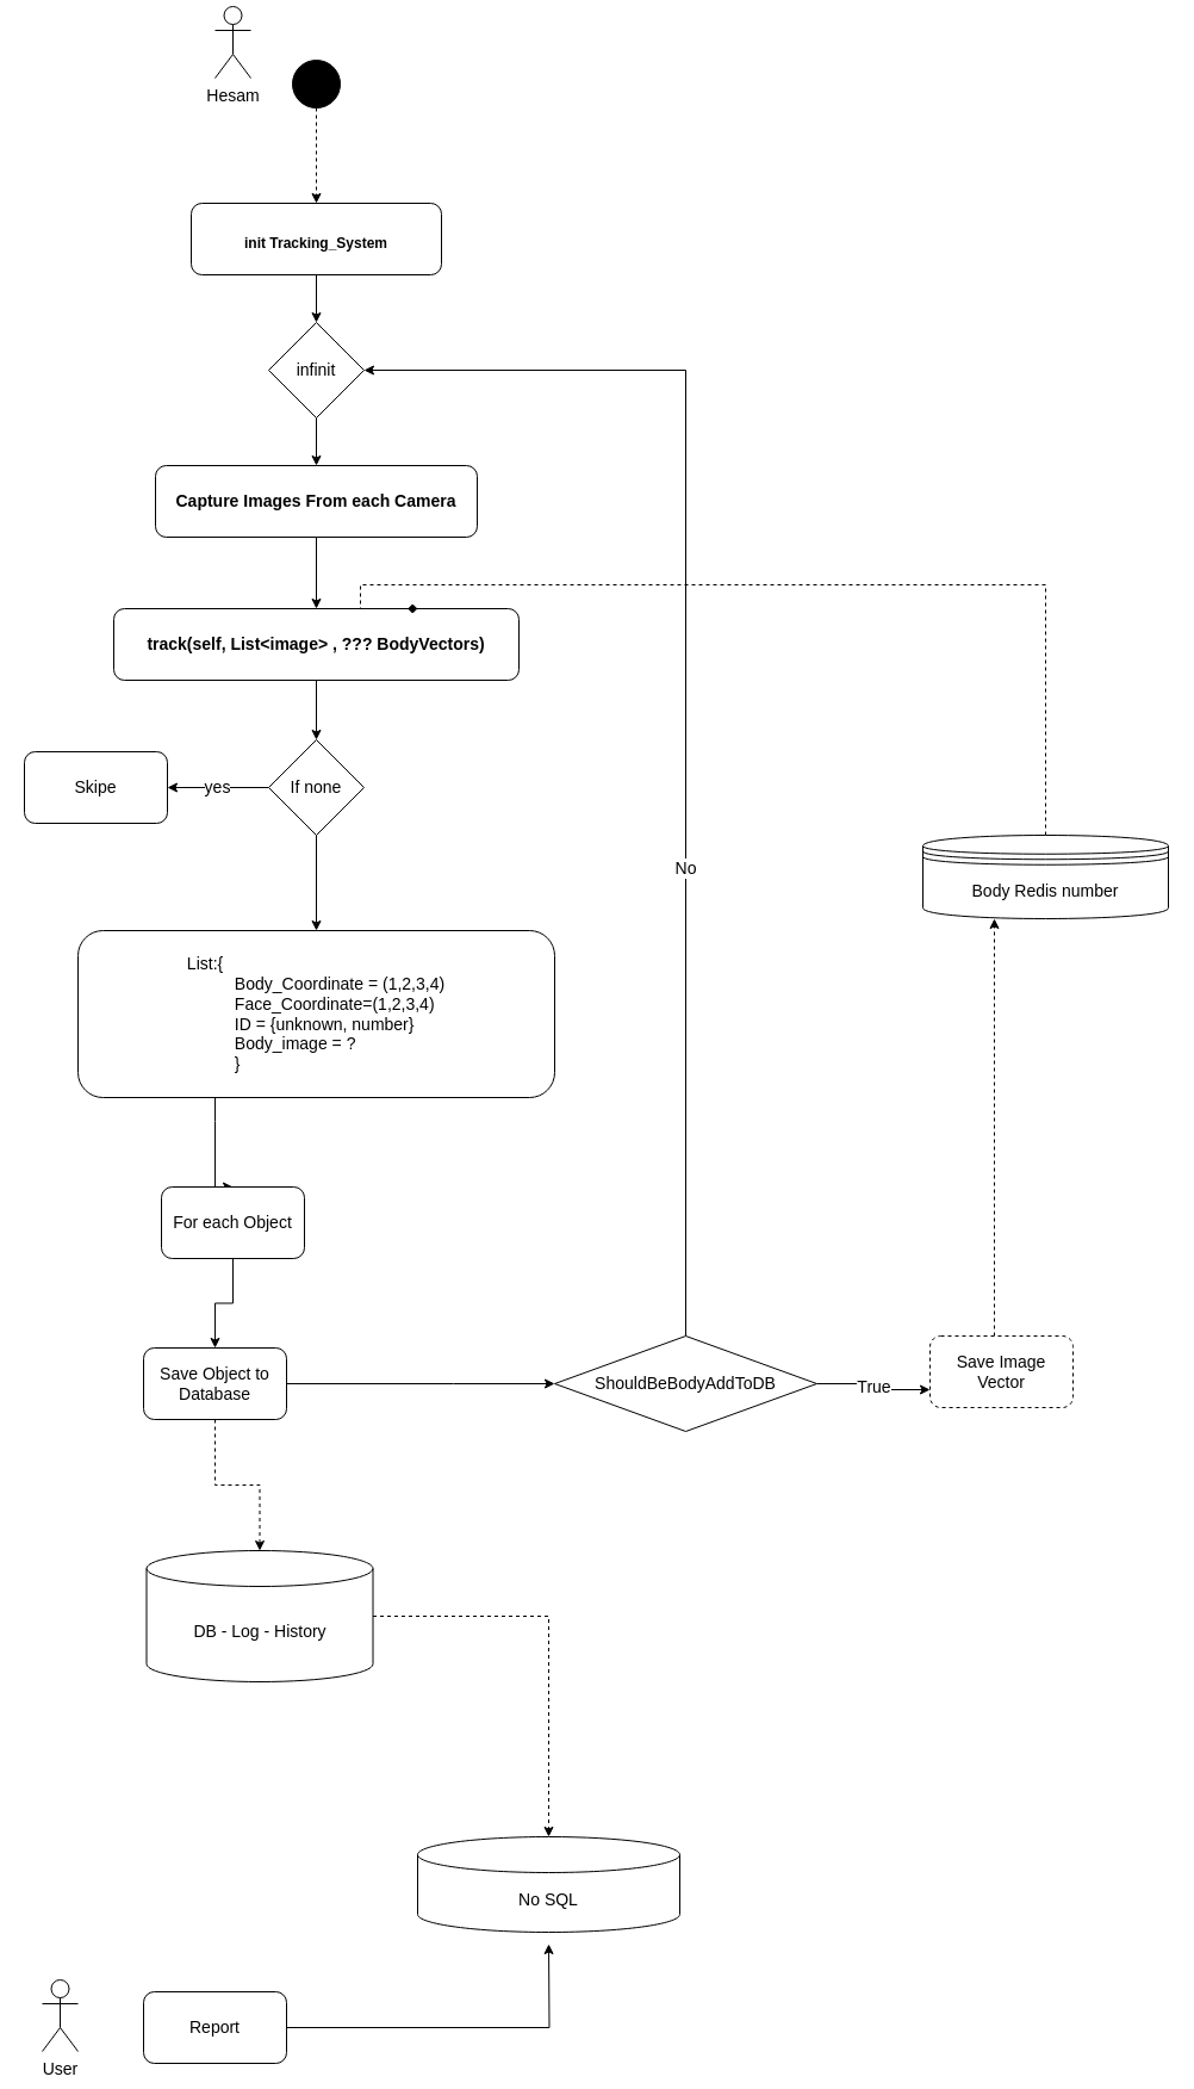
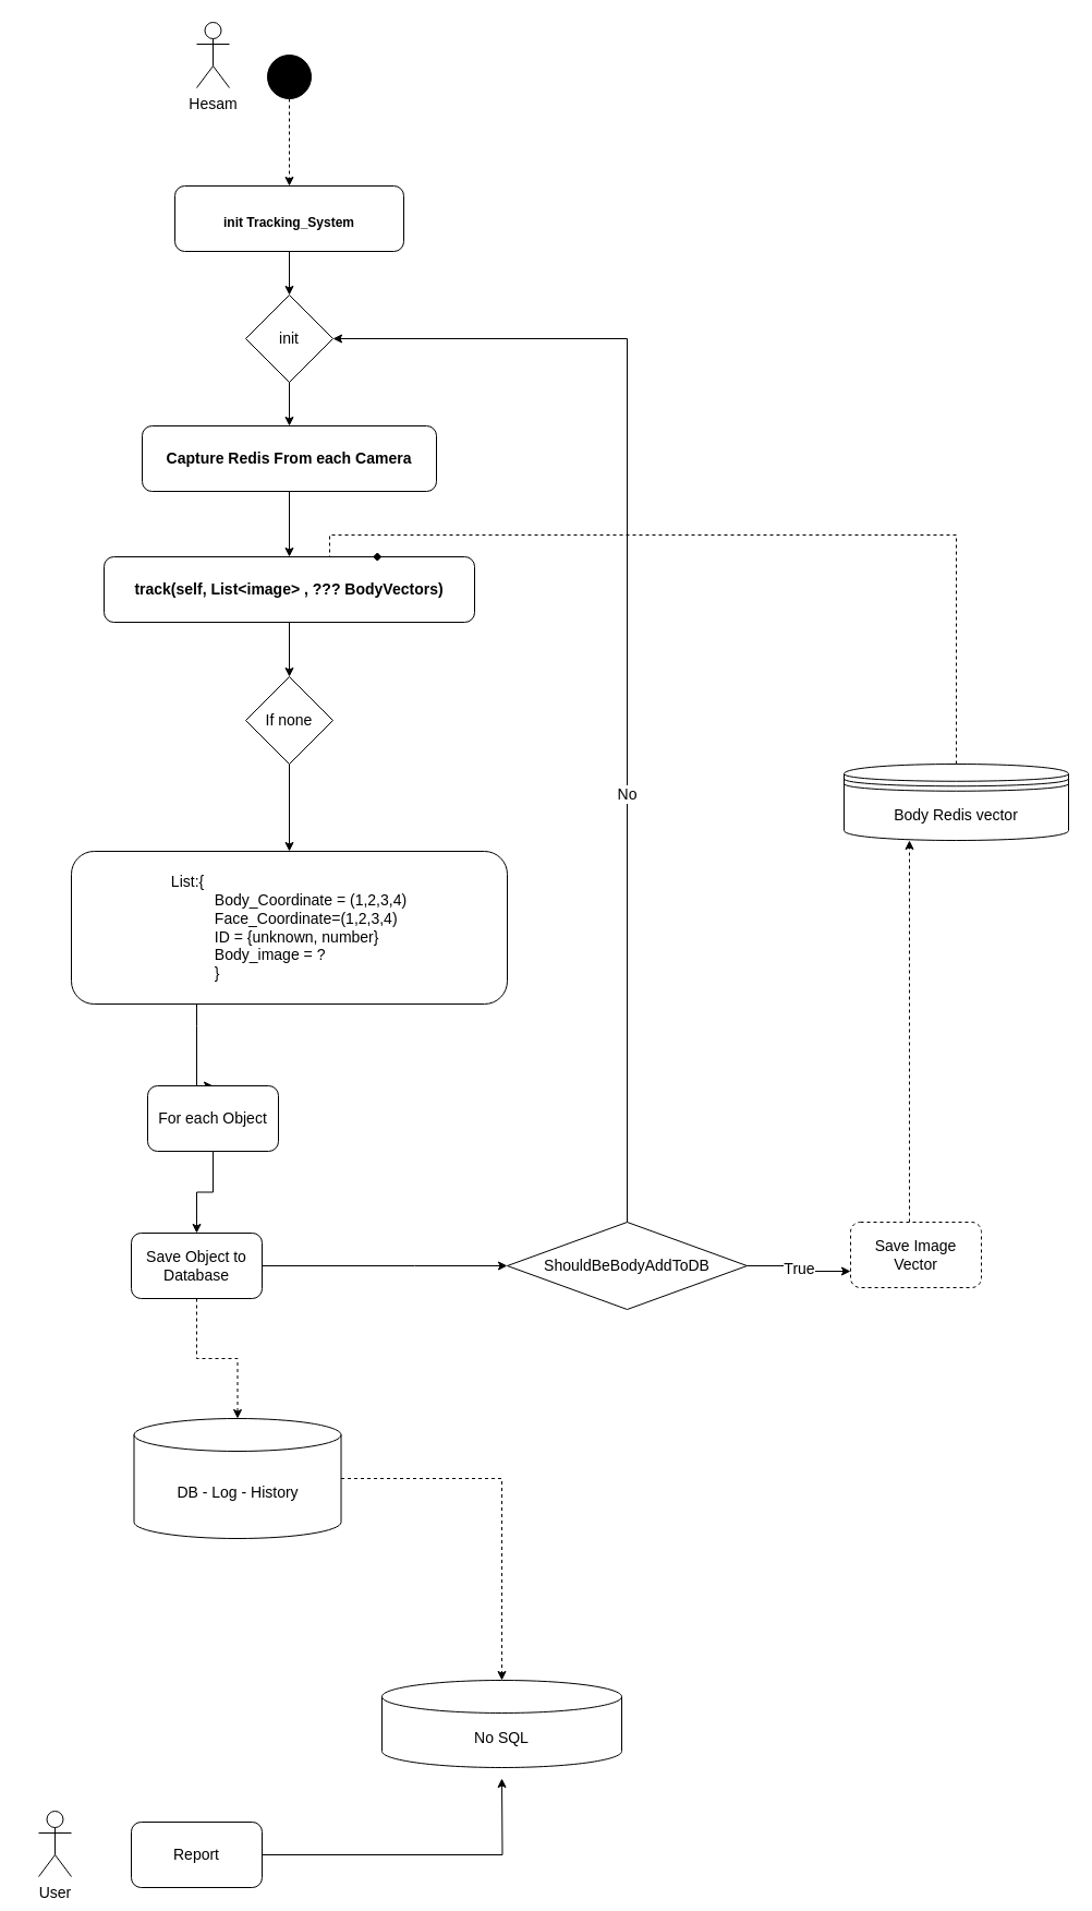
- <mxCell id="35" value="Hesam" style="shape=umlActor;verticalLabelPosition=bottom;verticalAlign=top;html=1;outlineConnect=0;fontSize=14;" parent="1" vertex="1"><mxGeometry x="180" y="5" width="30" height="60" as="geometry" /></mxCell>
+ <mxCell id="35" value="Hesam" style="shape=umlActor;verticalLabelPosition=bottom;verticalAlign=top;html=1;outlineConnect=0;fontSize=14;" parent="1" vertex="1"><mxGeometry x="180" y="20" width="30" height="60" as="geometry" /></mxCell>
- <mxCell id="7" value="infinit" style="rhombus;whiteSpace=wrap;html=1;fontSize=14;" parent="1" vertex="1"><mxGeometry x="225" y="270" width="80" height="80" as="geometry" /></mxCell>
+ <mxCell id="7" value="init" style="rhombus;whiteSpace=wrap;html=1;fontSize=14;" parent="1" vertex="1"><mxGeometry x="225" y="270" width="80" height="80" as="geometry" /></mxCell>
- <mxCell id="9" value="Capture&lt;span&gt; &lt;/span&gt;Images From each Camera" style="rounded=1;whiteSpace=wrap;html=1;fontSize=14;fontStyle=1" parent="1" vertex="1"><mxGeometry x="130" y="390" width="270" height="60" as="geometry" /></mxCell>
+ <mxCell id="9" value="Capture&lt;span&gt; &lt;/span&gt;Redis From each Camera" style="rounded=1;whiteSpace=wrap;html=1;fontSize=14;fontStyle=1" parent="1" vertex="1"><mxGeometry x="130" y="390" width="270" height="60" as="geometry" /></mxCell>
- <mxCell id="10" value="Skipe" style="rounded=1;whiteSpace=wrap;html=1;fontSize=14;" parent="1" vertex="1"><mxGeometry x="20" y="630" width="120" height="60" as="geometry" /></mxCell>
- <mxCell id="11" value="yes" style="edgeStyle=orthogonalEdgeStyle;rounded=0;orthogonalLoop=1;jettySize=auto;html=1;fontSize=14;" parent="1" source="13" target="10" edge="1"><mxGeometry relative="1" as="geometry" /></mxCell>
- <mxCell id="28" value="Body Redis number" style="shape=datastore;whiteSpace=wrap;html=1;fontSize=14;" parent="1" vertex="1"><mxGeometry x="774" y="700" width="206" height="70" as="geometry" /></mxCell>
+ <mxCell id="28" value="Body Redis vector" style="shape=datastore;whiteSpace=wrap;html=1;fontSize=14;" parent="1" vertex="1"><mxGeometry x="774" y="700" width="206" height="70" as="geometry" /></mxCell>
